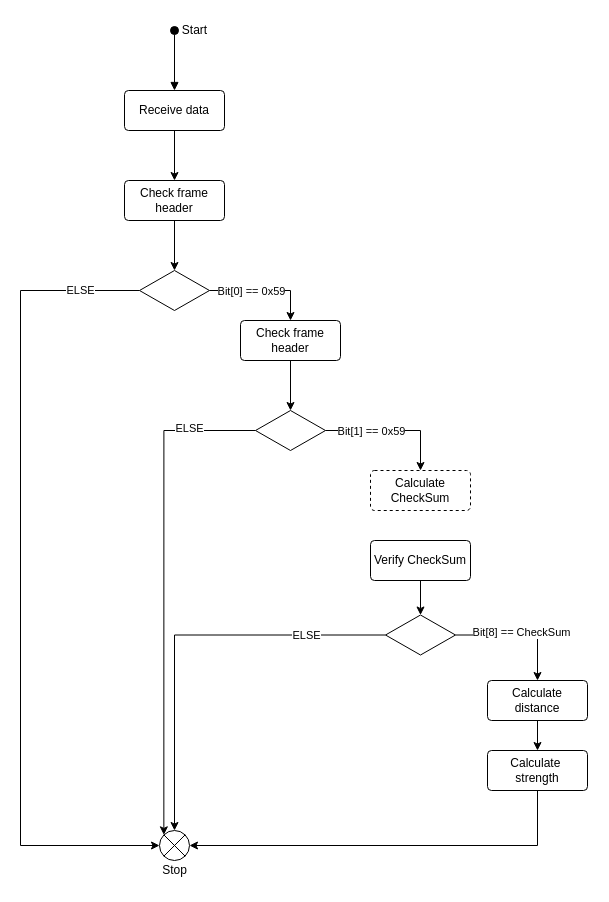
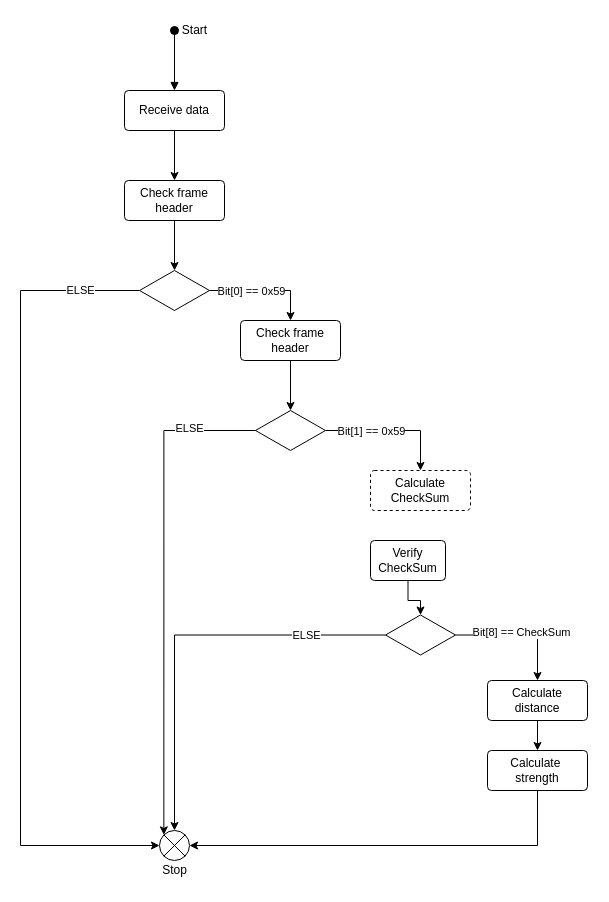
- <mxCell id="19" value="Verify CheckSum" style="rounded=1;arcSize=10;whiteSpace=wrap;html=1;align=center;" vertex="1" parent="1"><mxGeometry x="370" y="540" width="100" height="40" as="geometry" /></mxCell>
+ <mxCell id="19" value="Verify CheckSum" style="rounded=1;arcSize=10;whiteSpace=wrap;html=1;align=center;" vertex="1" parent="1"><mxGeometry x="370" y="540" width="75" height="40" as="geometry" /></mxCell>
